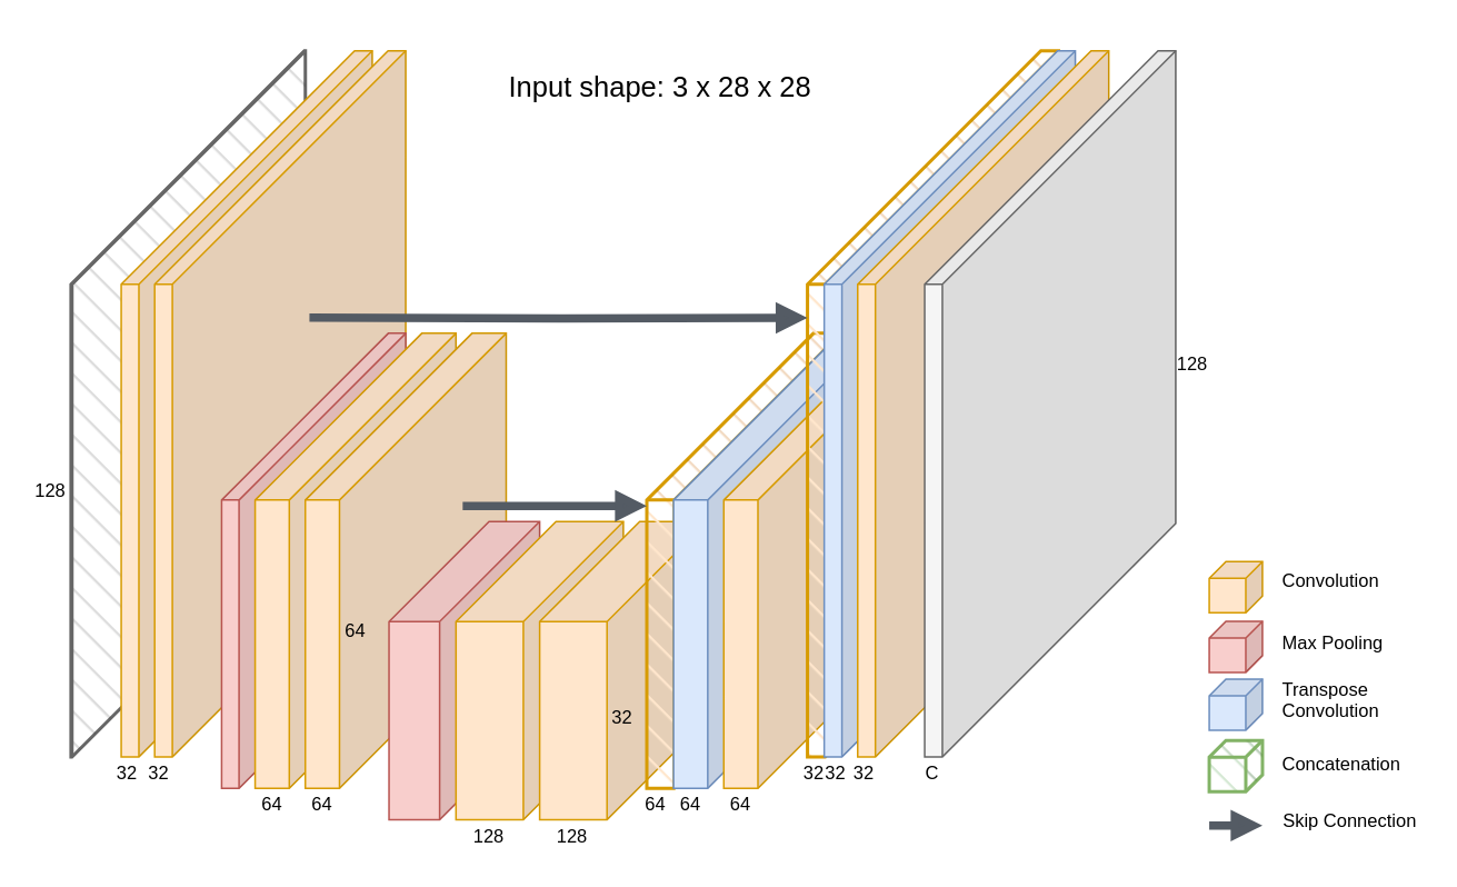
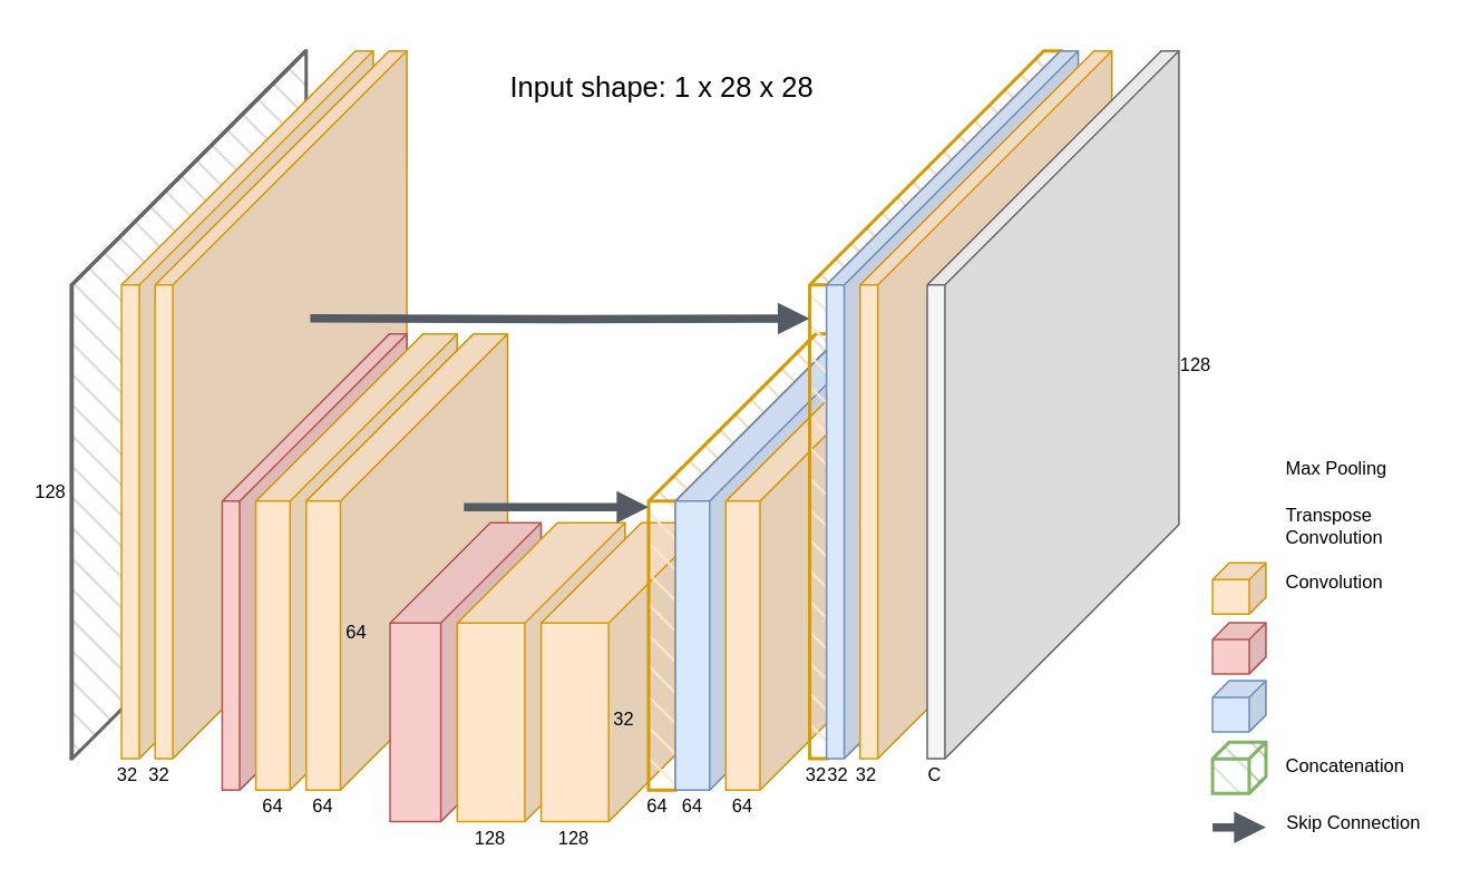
- <mxCell id="45" value="&lt;font style=&quot;font-size: 17px;&quot;&gt;Input shape: 3 x 28 x 28&lt;/font&gt;" style="text;html=1;strokeColor=none;fillColor=none;align=left;verticalAlign=middle;whiteSpace=wrap;rounded=0;" vertex="1" parent="1"><mxGeometry x="303.16" y="20" width="225" height="65" as="geometry" /></mxCell>
+ <mxCell id="45" value="&lt;font style=&quot;font-size: 17px;&quot;&gt;Input shape: 1 x 28 x 28&lt;/font&gt;" style="text;html=1;strokeColor=none;fillColor=none;align=left;verticalAlign=middle;whiteSpace=wrap;rounded=0;" vertex="1" parent="1"><mxGeometry x="303.16" y="20" width="225" height="65" as="geometry" /></mxCell>
- <mxCell id="41" value="&lt;font style=&quot;font-size: 11px;&quot;&gt;Max Pooling&lt;/font&gt;" style="text;html=1;strokeColor=none;fillColor=none;align=left;verticalAlign=middle;whiteSpace=wrap;rounded=0;" vertex="1" parent="1"><mxGeometry x="767.466" y="375.191" width="74.534" height="20.426" as="geometry" /></mxCell>
+ <mxCell id="41" value="&lt;font style=&quot;font-size: 11px;&quot;&gt;Max Pooling&lt;/font&gt;" style="text;html=1;strokeColor=none;fillColor=none;align=left;verticalAlign=middle;whiteSpace=wrap;rounded=0;" vertex="1" parent="1"><mxGeometry x="767.466" y="270.191" width="74.534" height="20.426" as="geometry" /></mxCell>
- <mxCell id="42" value="&lt;div style=&quot;&quot;&gt;&lt;span style=&quot;font-size: 11px; background-color: initial;&quot;&gt;Transpose&lt;/span&gt;&lt;/div&gt;&lt;font style=&quot;font-size: 11px;&quot;&gt;&lt;div style=&quot;&quot;&gt;&lt;span style=&quot;background-color: initial;&quot;&gt;Convolution&lt;/span&gt;&lt;/div&gt;&lt;/font&gt;" style="text;html=1;strokeColor=none;fillColor=none;align=left;verticalAlign=middle;whiteSpace=wrap;rounded=0;" vertex="1" parent="1"><mxGeometry x="767.466" y="408.894" width="74.534" height="20.426" as="geometry" /></mxCell>
+ <mxCell id="42" value="&lt;div style=&quot;&quot;&gt;&lt;span style=&quot;font-size: 11px; background-color: initial;&quot;&gt;Transpose&lt;/span&gt;&lt;/div&gt;&lt;font style=&quot;font-size: 11px;&quot;&gt;&lt;div style=&quot;&quot;&gt;&lt;span style=&quot;background-color: initial;&quot;&gt;Convolution&lt;/span&gt;&lt;/div&gt;&lt;/font&gt;" style="text;html=1;strokeColor=none;fillColor=none;align=left;verticalAlign=middle;whiteSpace=wrap;rounded=0;" vertex="1" parent="1"><mxGeometry x="767.466" y="303.894" width="74.534" height="20.426" as="geometry" /></mxCell>
